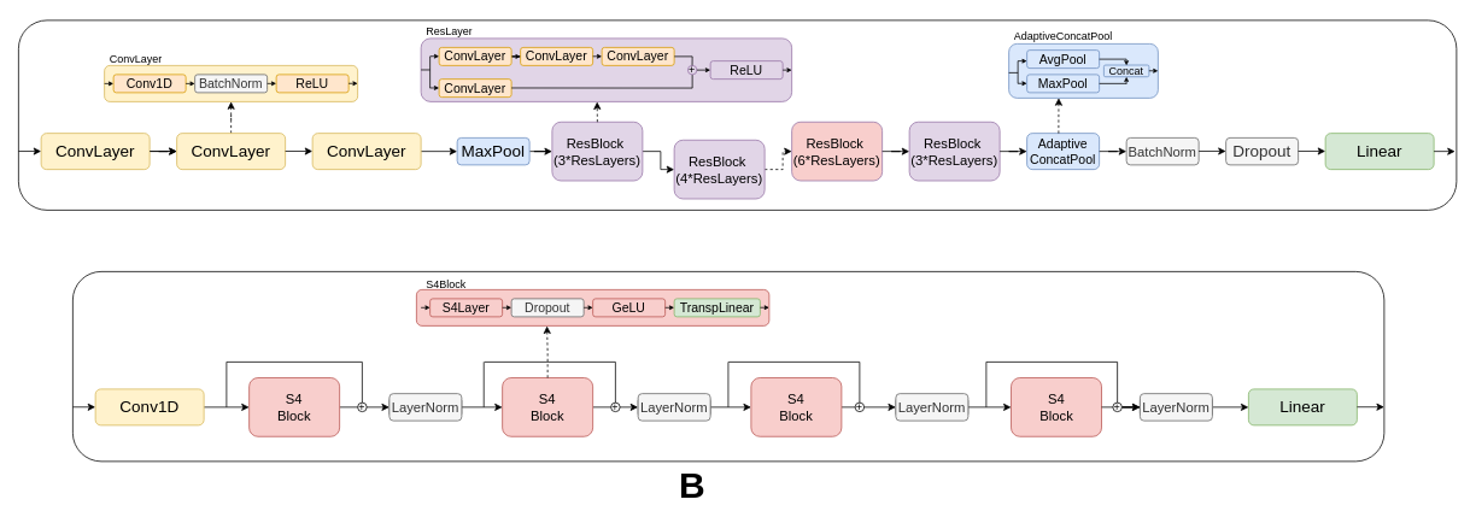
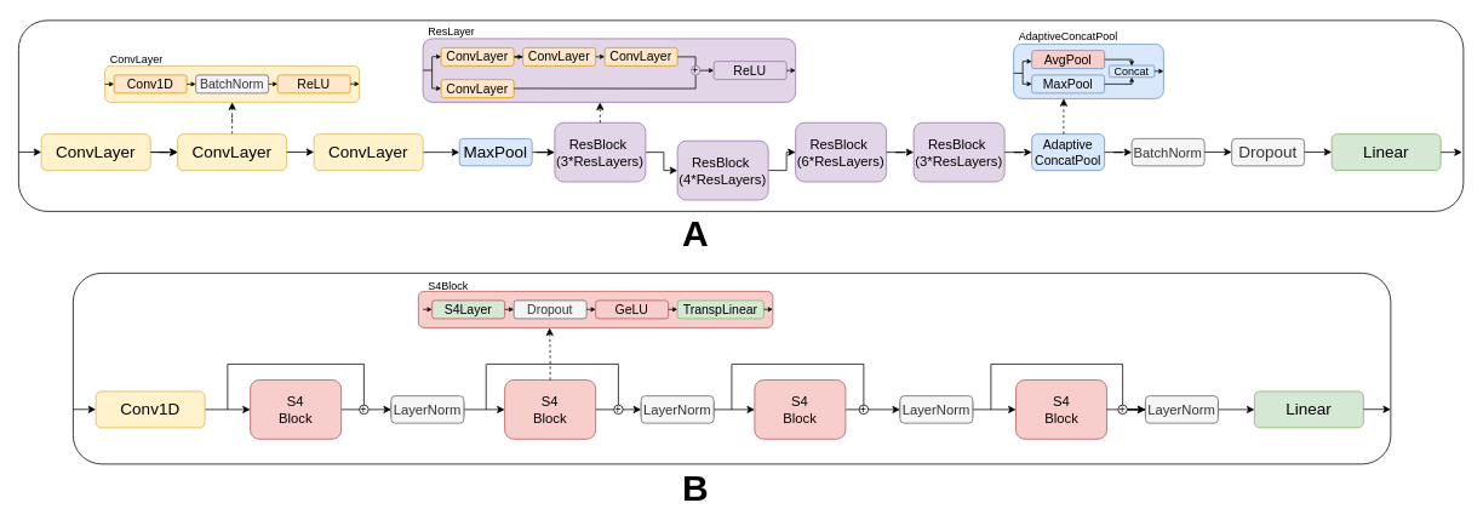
- <mxCell id="37" value="AvgPool" style="rounded=1;whiteSpace=wrap;html=1;fillColor=#dae8fc;strokeColor=#6c8ebf;flipV=1;flipH=1;fontSize=14;" vertex="1" parent="1"><mxGeometry x="1135" y="55" width="80" height="20" as="geometry" /></mxCell>
+ <mxCell id="37" value="AvgPool" style="rounded=1;whiteSpace=wrap;html=1;fillColor=#f8cecc;strokeColor=#6c8ebf;flipV=1;flipH=1;fontSize=14;" vertex="1" parent="1"><mxGeometry x="1135" y="55" width="80" height="20" as="geometry" /></mxCell>
- <mxCell id="18" value="ResBlock&amp;nbsp;&lt;br style=&quot;font-size: 15px;&quot;&gt;(6*ResLayers)" style="rounded=1;whiteSpace=wrap;html=1;fillColor=#f8cecc;strokeColor=#9673a6;flipV=1;flipH=1;fontSize=15;" vertex="1" parent="1"><mxGeometry x="875" y="134.5" width="100" height="65" as="geometry" /></mxCell>
+ <mxCell id="18" value="ResBlock&amp;nbsp;&lt;br style=&quot;font-size: 15px;&quot;&gt;(6*ResLayers)" style="rounded=1;whiteSpace=wrap;html=1;fillColor=#e1d5e7;strokeColor=#9673a6;flipV=1;flipH=1;fontSize=15;" vertex="1" parent="1"><mxGeometry x="875" y="134.5" width="100" height="65" as="geometry" /></mxCell>
- <mxCell id="16" style="edgeStyle=orthogonalEdgeStyle;rounded=0;orthogonalLoop=1;jettySize=auto;html=1;entryX=0;entryY=0.5;entryDx=0;entryDy=0;dashed=1;" edge="1" parent="1" source="17" target="18"><mxGeometry relative="1" as="geometry" /></mxCell>
+ <mxCell id="16" style="edgeStyle=orthogonalEdgeStyle;rounded=0;orthogonalLoop=1;jettySize=auto;html=1;entryX=0;entryY=0.5;entryDx=0;entryDy=0;" edge="1" parent="1" source="17" target="18"><mxGeometry relative="1" as="geometry" /></mxCell>
+ <mxCell id="5" value="A" style="text;html=1;strokeColor=none;fillColor=none;align=center;verticalAlign=middle;whiteSpace=wrap;rounded=0;strokeWidth=1;fontSize=40;fontStyle=1" vertex="1" parent="1"><mxGeometry x="735" y="240" width="60" height="30" as="geometry" /></mxCell>
- <mxCell id="102" value="S4Layer" style="rounded=1;whiteSpace=wrap;html=1;fillColor=#f8cecc;strokeColor=#b85450;flipV=1;flipH=1;fontSize=14;" vertex="1" parent="1"><mxGeometry x="475" y="330" width="80" height="20" as="geometry" /></mxCell>
+ <mxCell id="102" value="S4Layer" style="rounded=1;whiteSpace=wrap;html=1;fillColor=#d5e8d4;strokeColor=#b85450;flipV=1;flipH=1;fontSize=14;" vertex="1" parent="1"><mxGeometry x="475" y="330" width="80" height="20" as="geometry" /></mxCell>
